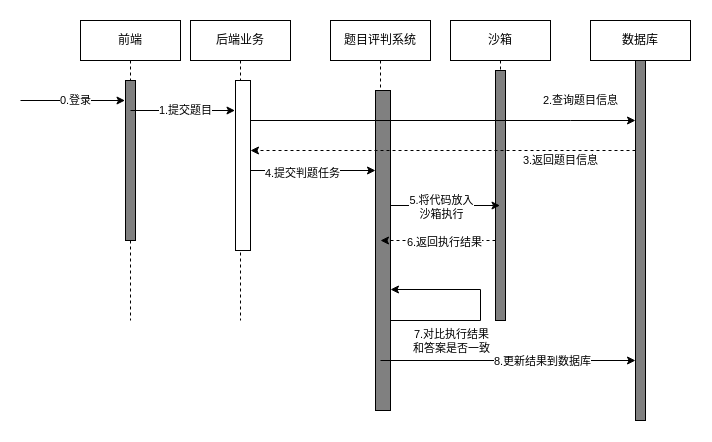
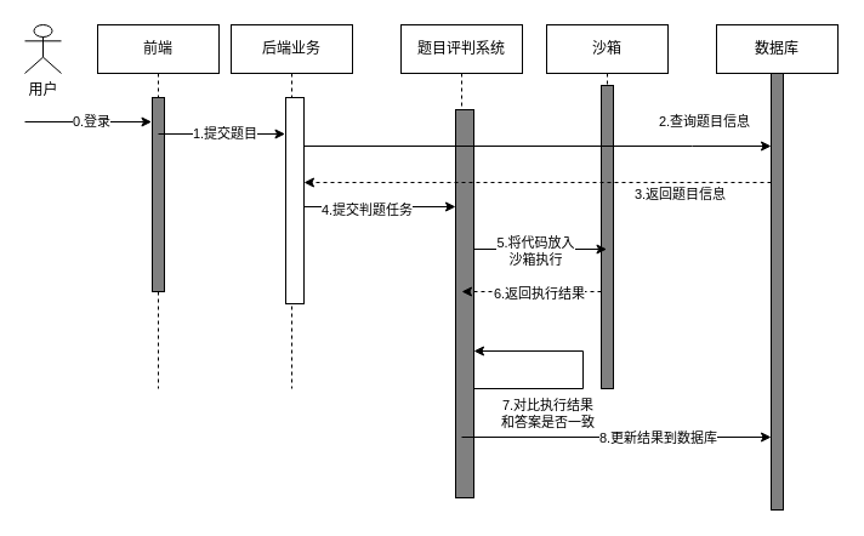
+ <mxCell id="4" value="用户" style="shape=umlActor;verticalLabelPosition=bottom;verticalAlign=top;html=1;" parent="1" vertex="1"><mxGeometry y="20" width="30" height="40" as="geometry" x="20" /></mxCell>
